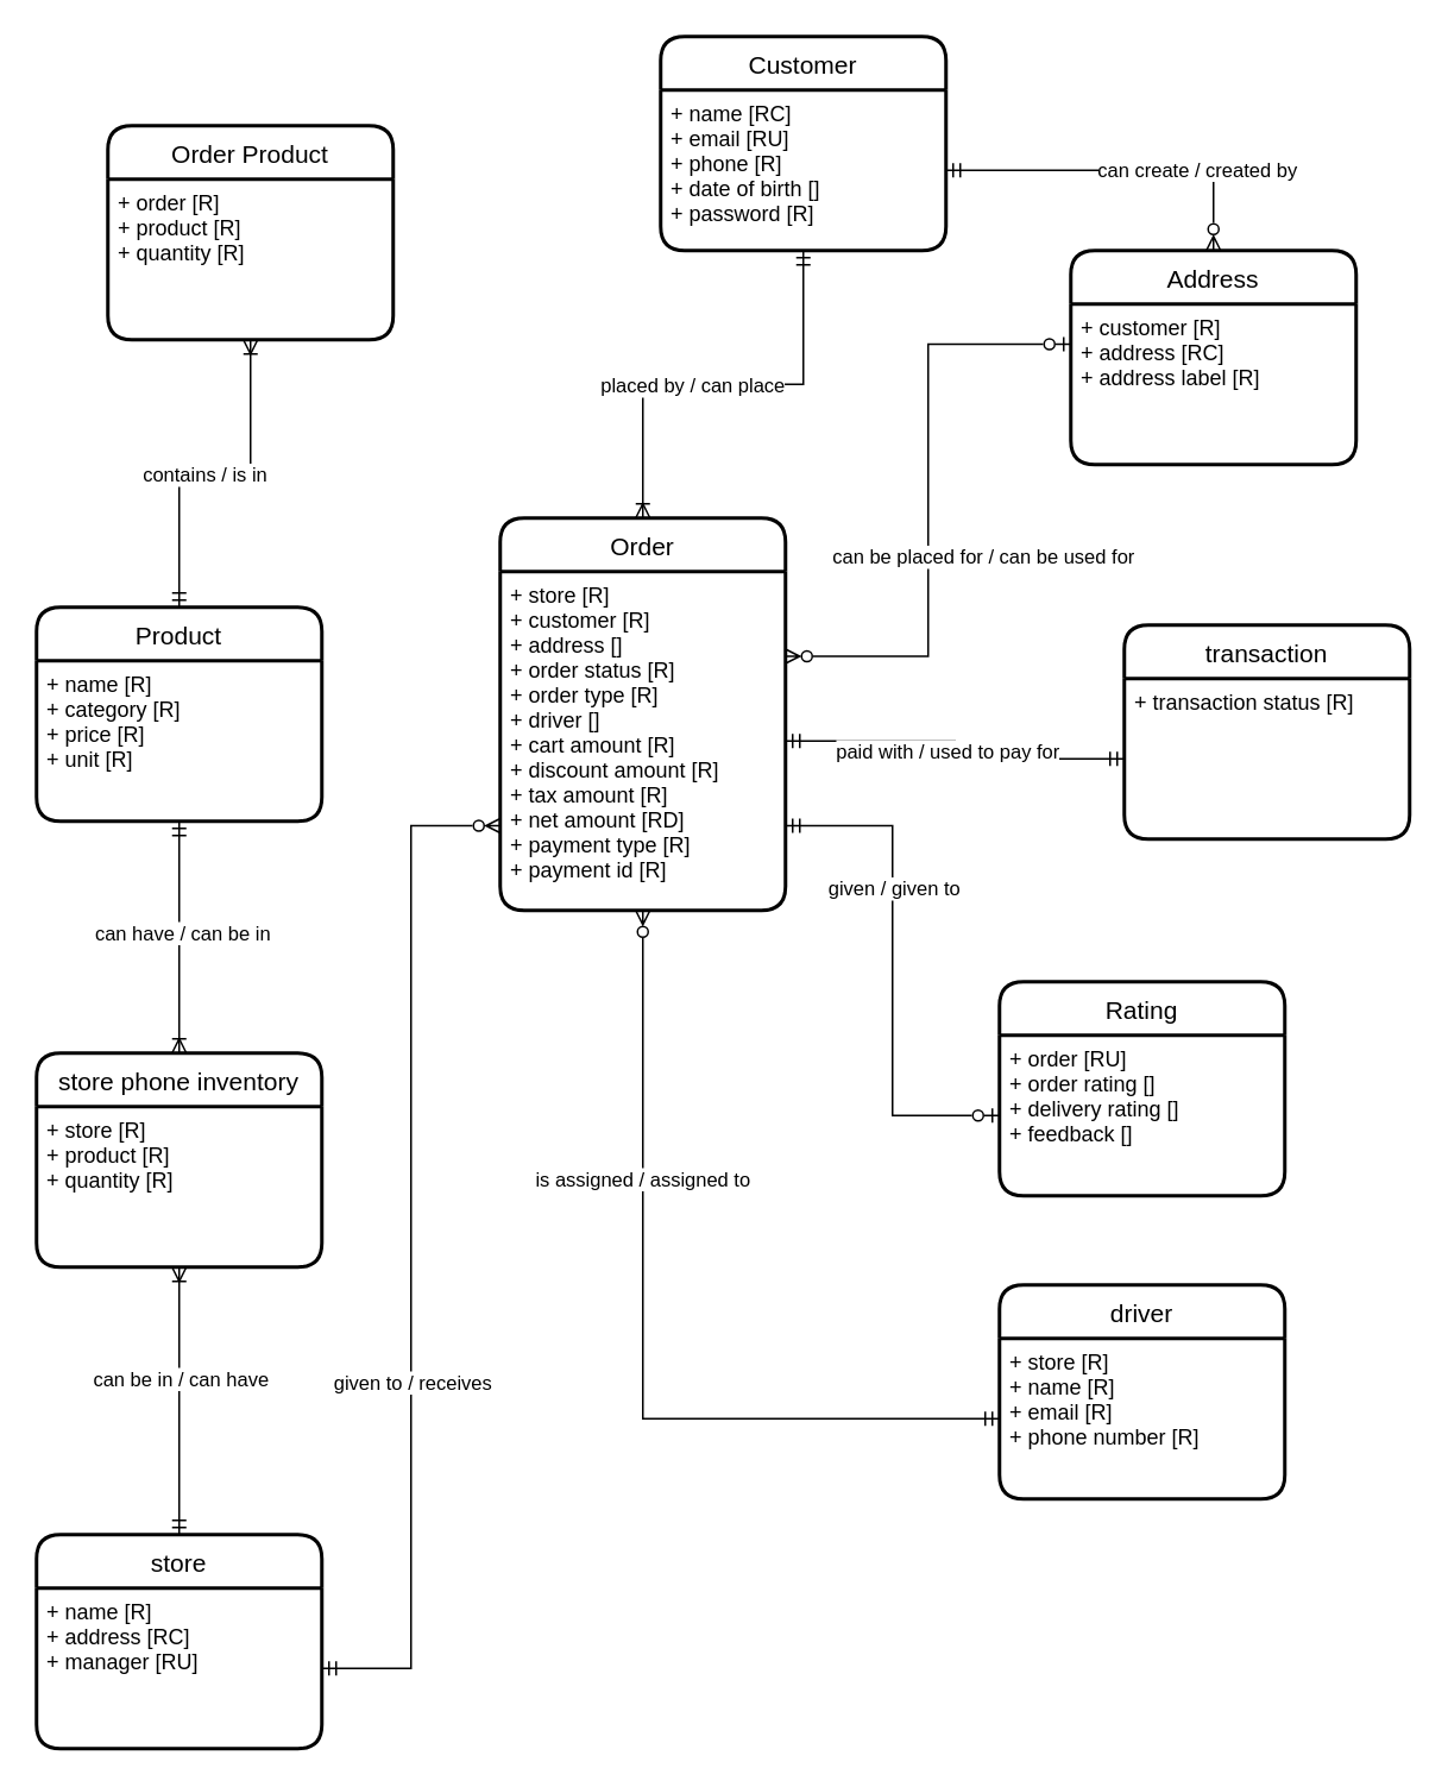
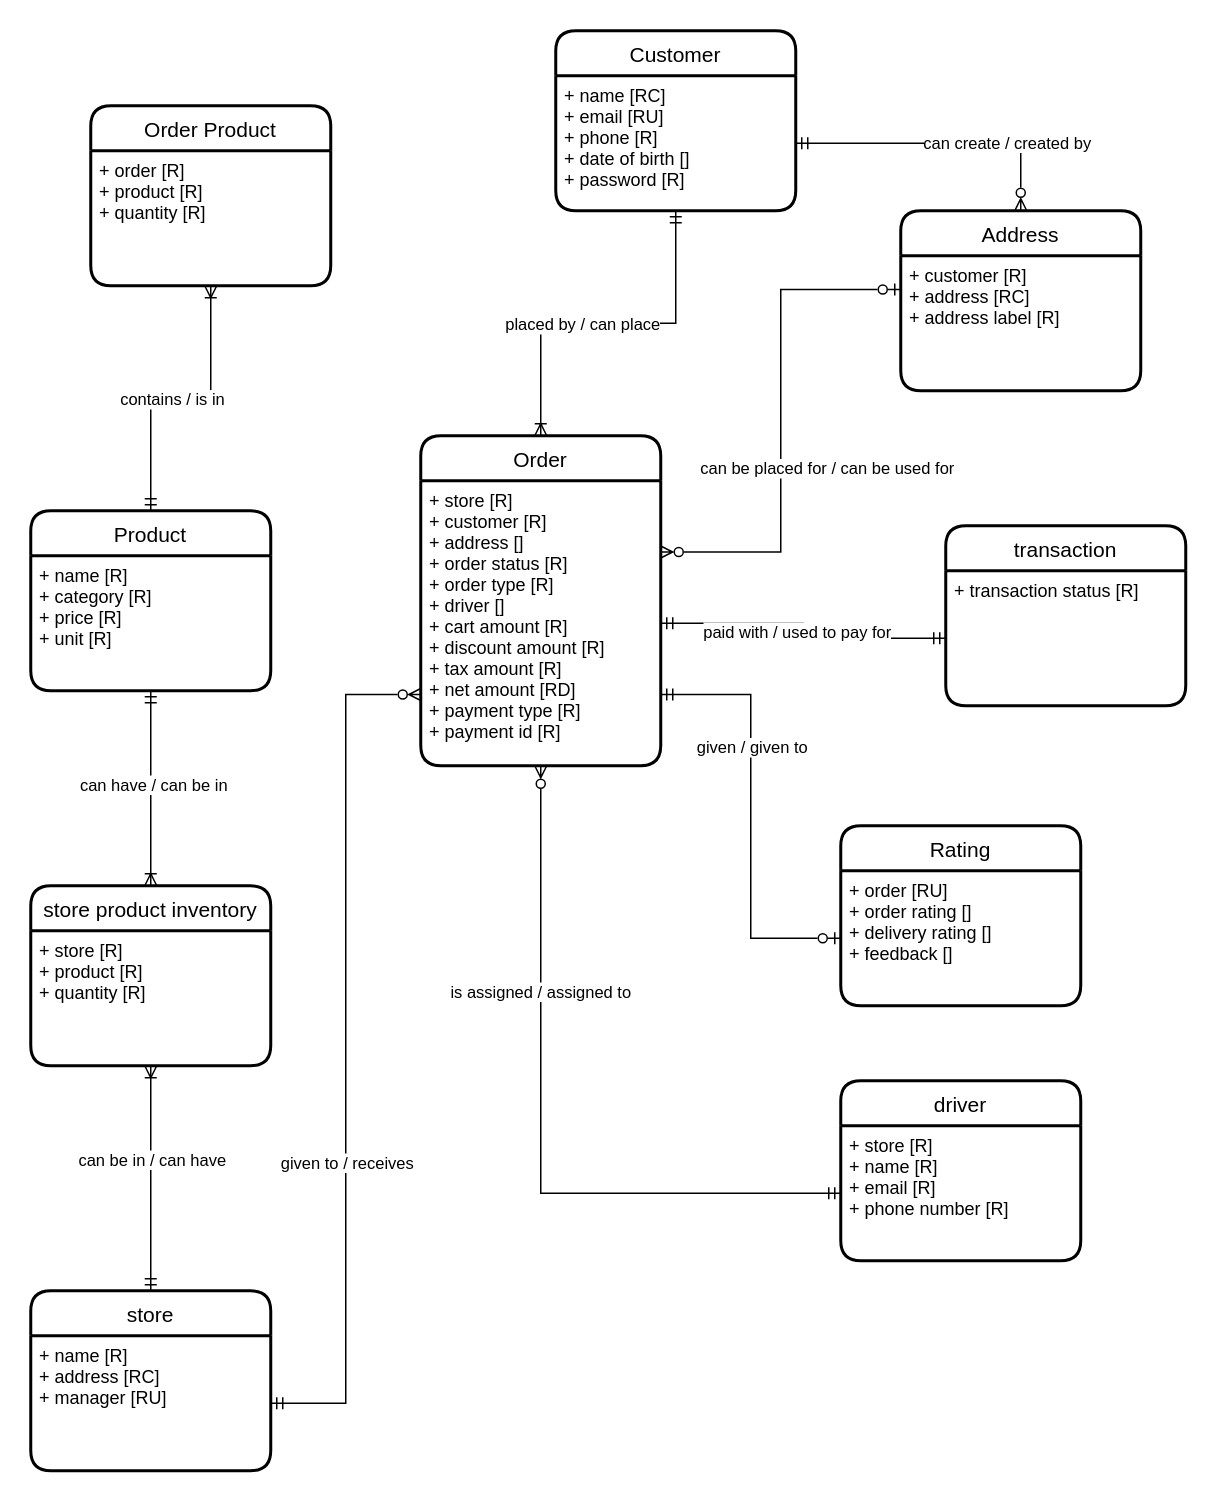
- <mxCell id="22" value="store phone inventory" style="swimlane;childLayout=stackLayout;horizontal=1;startSize=30;horizontalStack=0;rounded=1;fontSize=14;fontStyle=0;strokeWidth=2;resizeParent=0;resizeLast=1;shadow=0;dashed=0;align=center;" vertex="1" parent="1"><mxGeometry x="20" y="590" width="160" height="120" as="geometry" /></mxCell>
+ <mxCell id="22" value="store product inventory" style="swimlane;childLayout=stackLayout;horizontal=1;startSize=30;horizontalStack=0;rounded=1;fontSize=14;fontStyle=0;strokeWidth=2;resizeParent=0;resizeLast=1;shadow=0;dashed=0;align=center;" vertex="1" parent="1"><mxGeometry x="20" y="590" width="160" height="120" as="geometry" /></mxCell>
